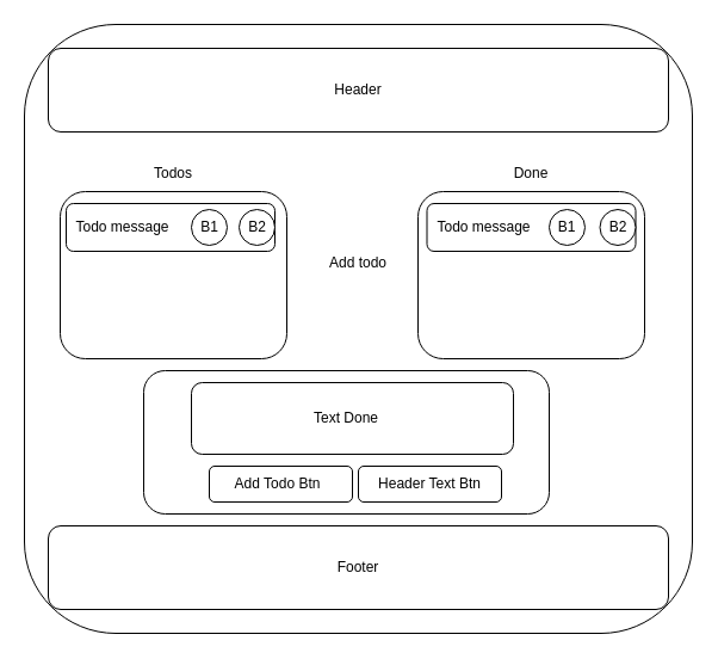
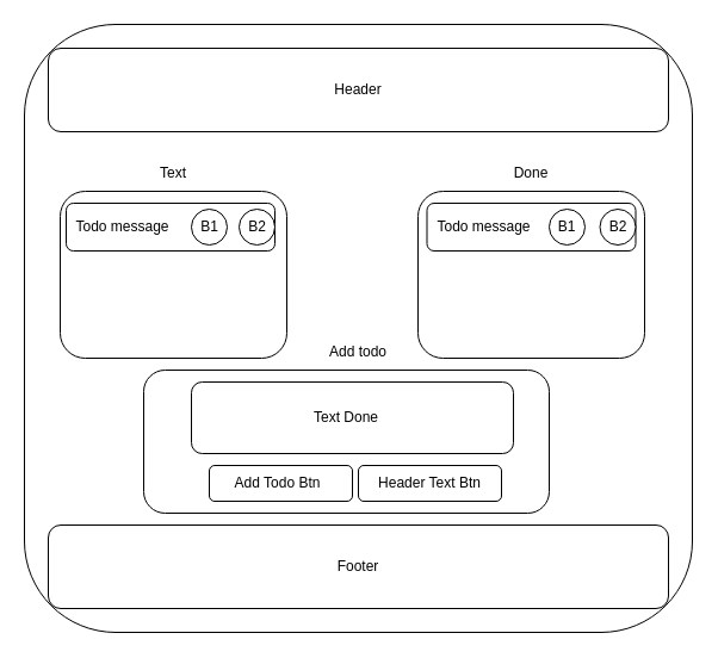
- <mxCell id="8" value="Todos" style="text;html=1;strokeColor=none;fillColor=none;align=center;verticalAlign=middle;whiteSpace=wrap;rounded=0;" vertex="1" parent="1"><mxGeometry x="115" y="130" width="60" height="30" as="geometry" /></mxCell>
+ <mxCell id="8" value="Text" style="text;html=1;strokeColor=none;fillColor=none;align=center;verticalAlign=middle;whiteSpace=wrap;rounded=0;" vertex="1" parent="1"><mxGeometry x="115" y="130" width="60" height="30" as="geometry" /></mxCell>
- <mxCell id="24" value="Add todo" style="text;html=1;strokeColor=none;fillColor=none;align=center;verticalAlign=middle;whiteSpace=wrap;rounded=0;" vertex="1" parent="1"><mxGeometry x="270" y="205" width="60" height="30" as="geometry" /></mxCell>
+ <mxCell id="24" value="Add todo" style="text;html=1;strokeColor=none;fillColor=none;align=center;verticalAlign=middle;whiteSpace=wrap;rounded=0;" vertex="1" parent="1"><mxGeometry x="270" y="280" width="60" height="30" as="geometry" /></mxCell>
